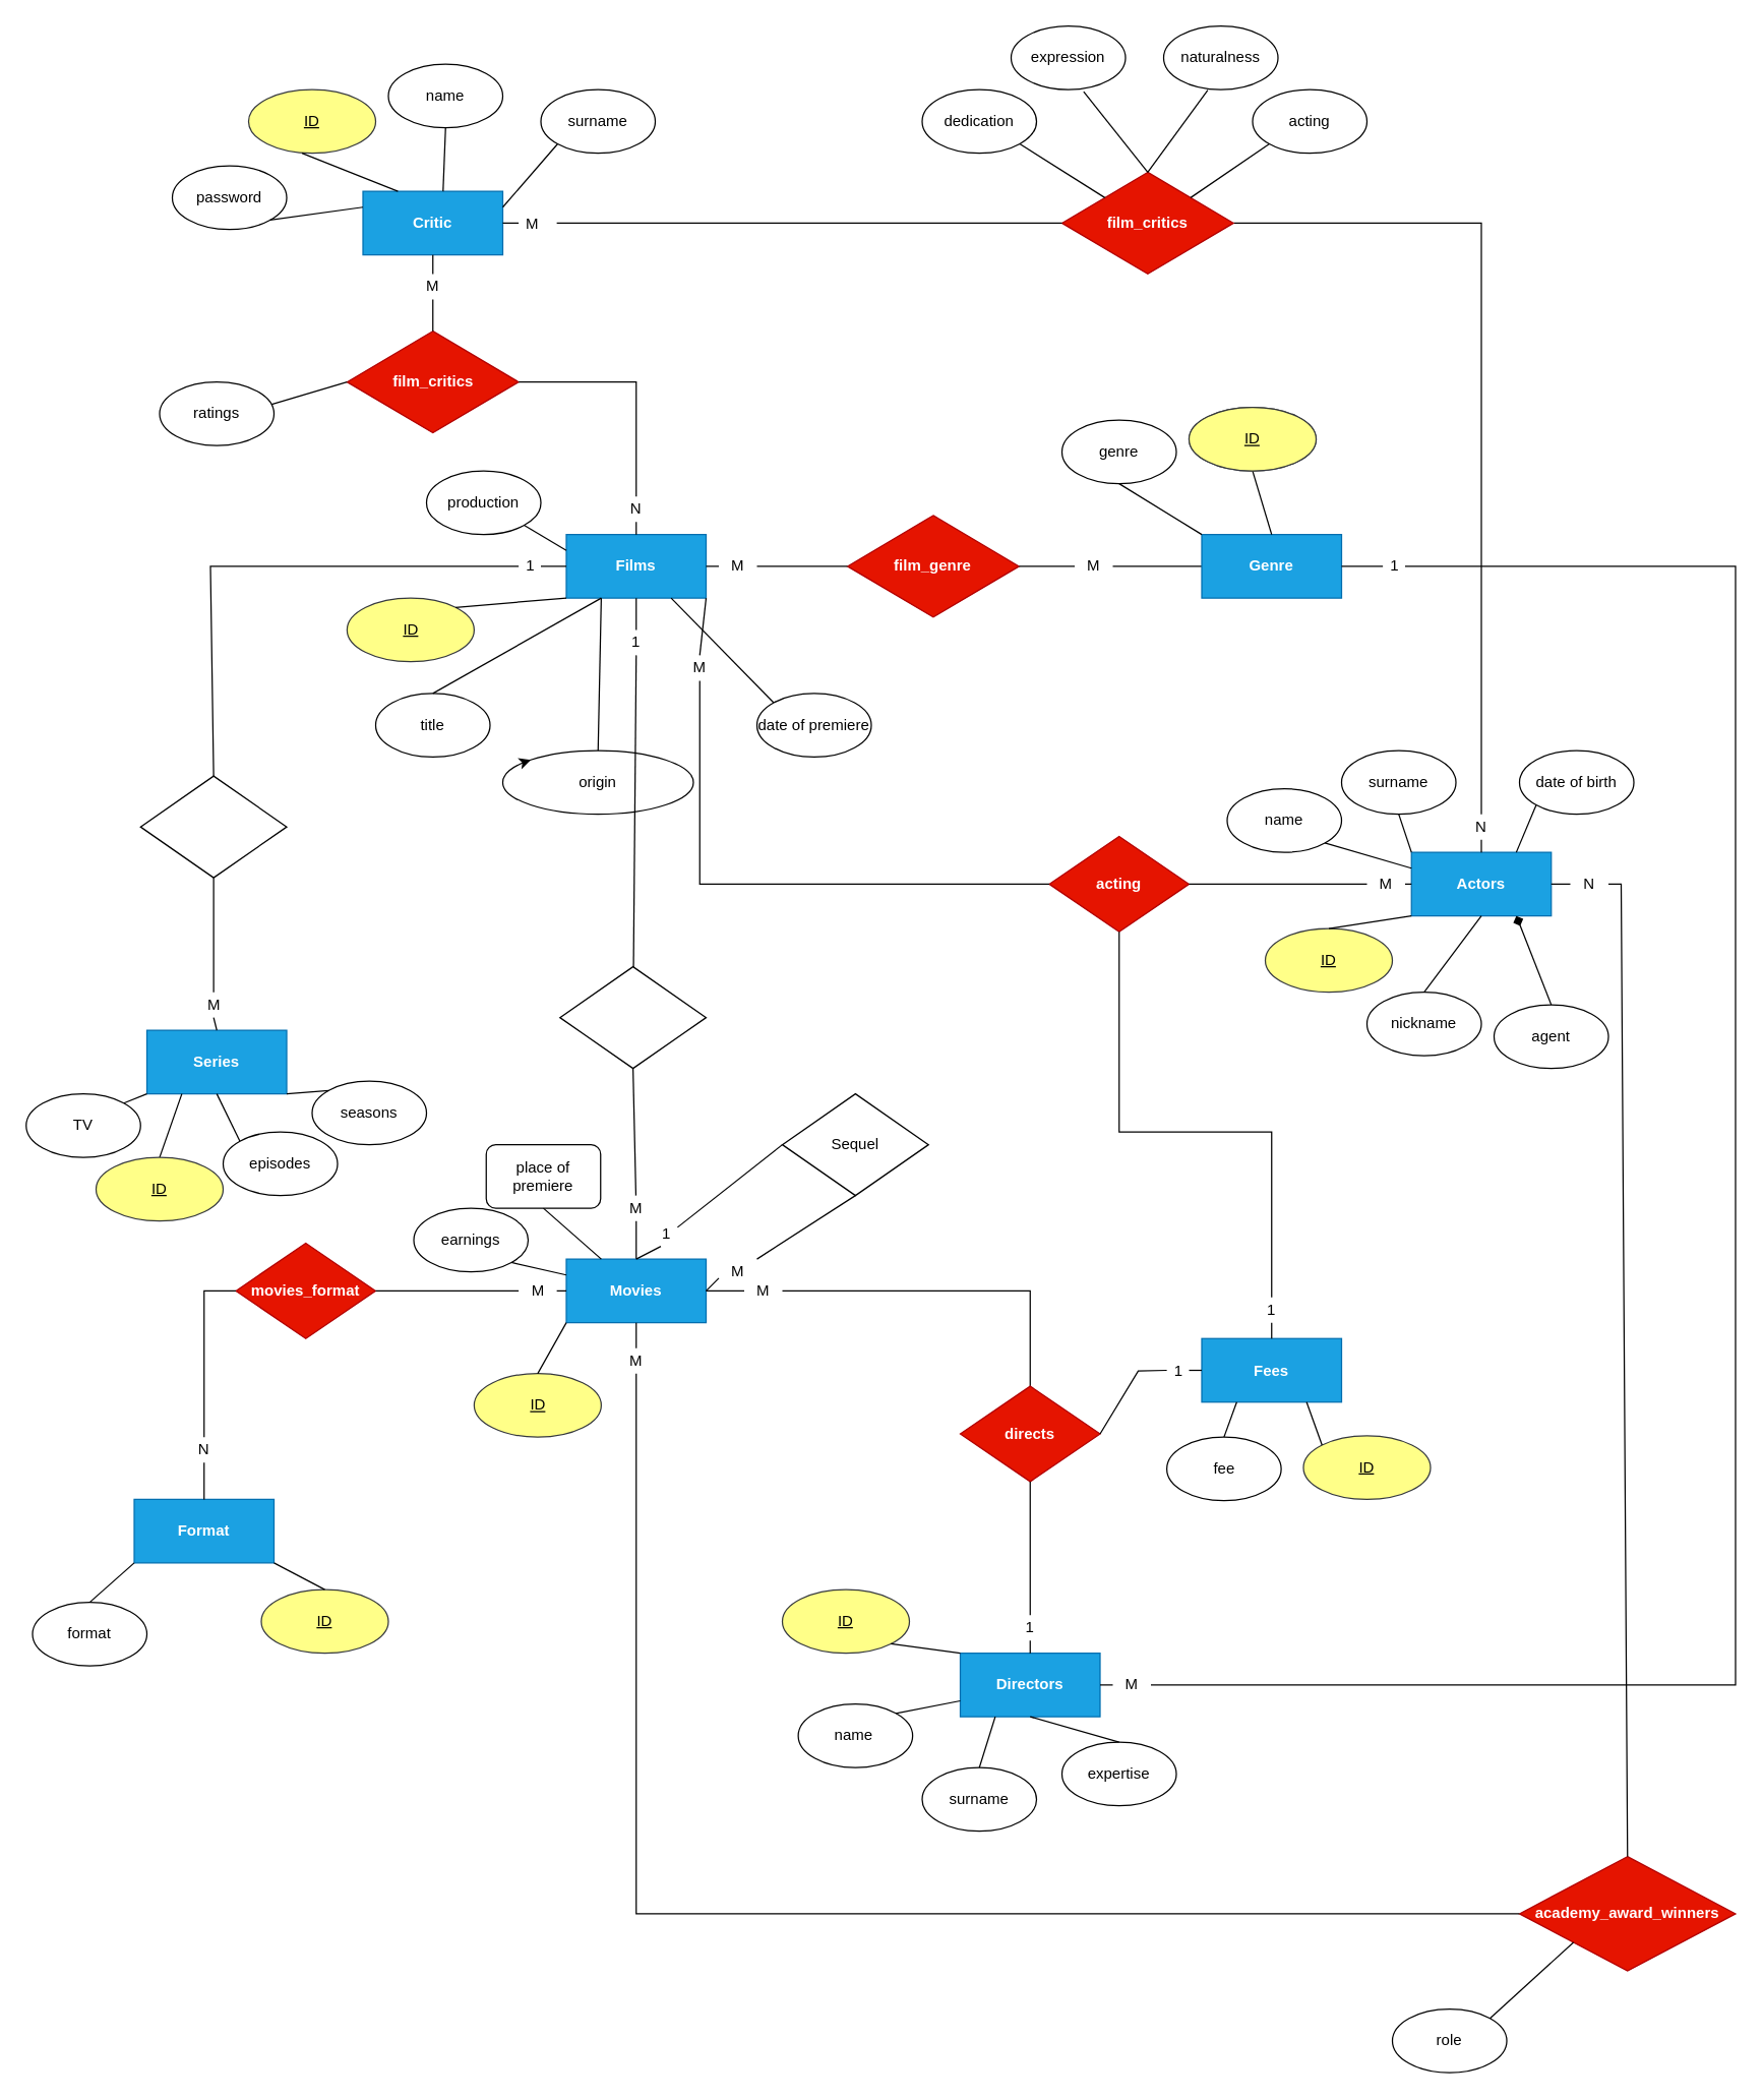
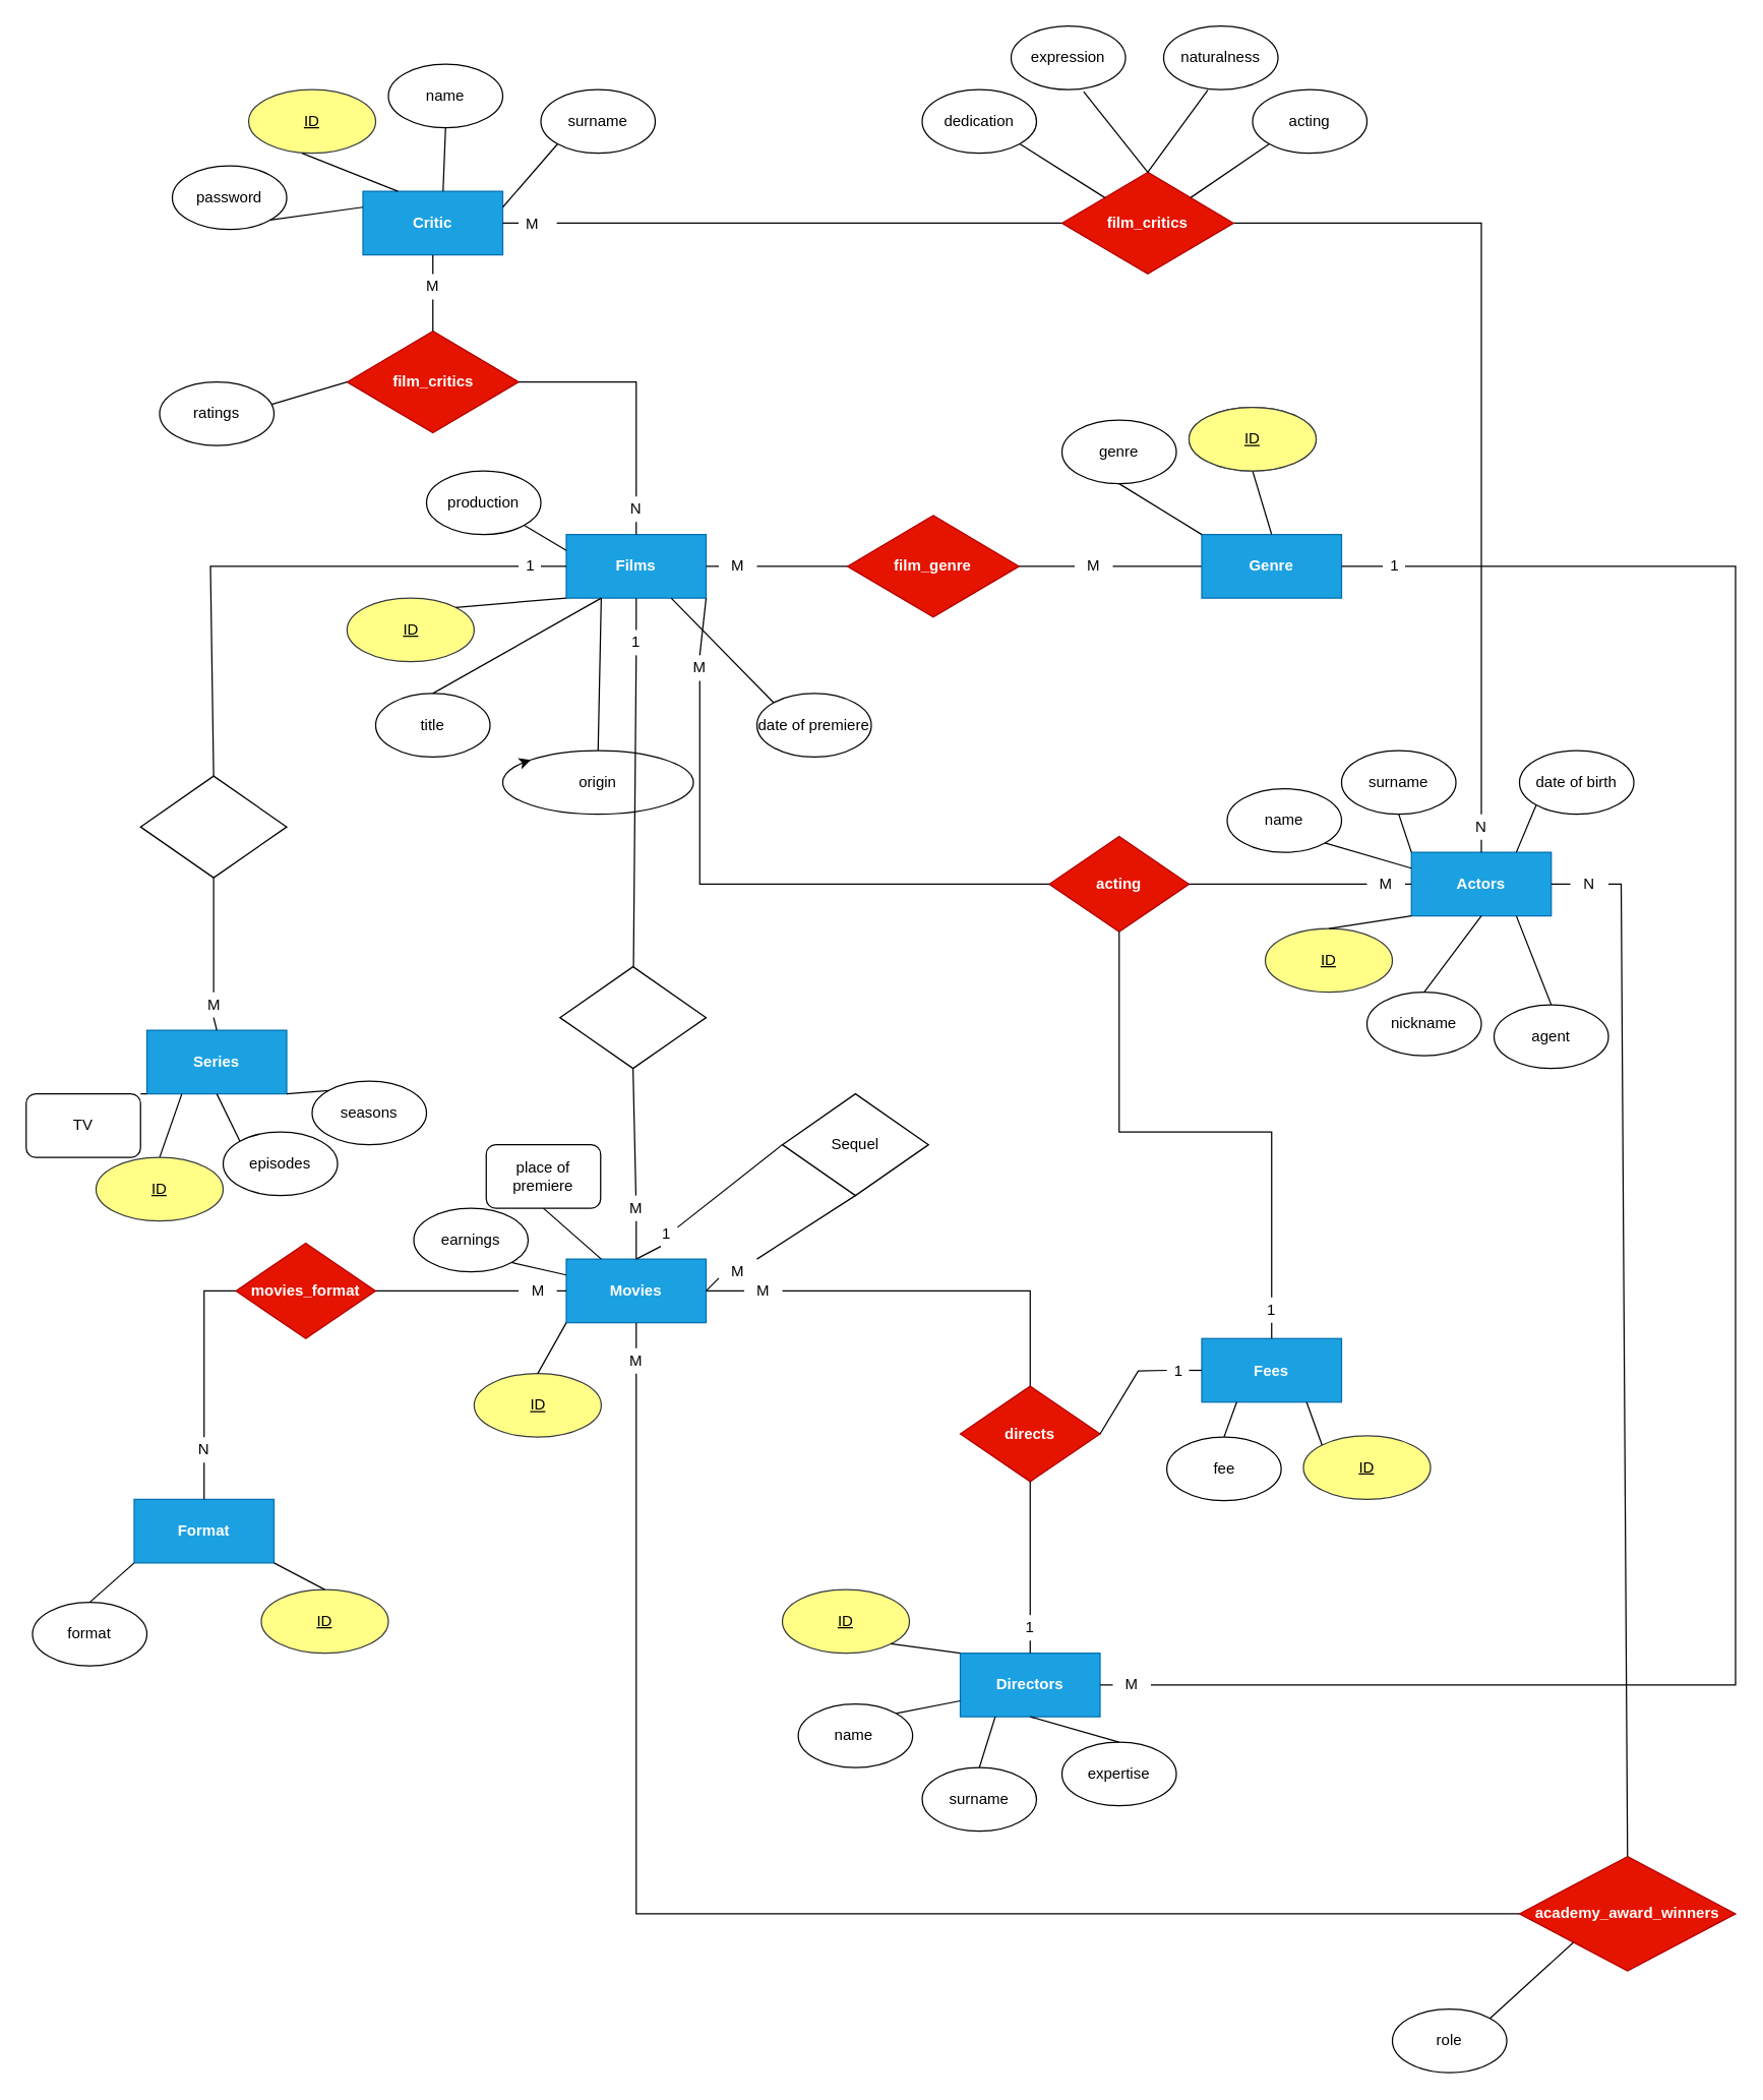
- <mxCell id="143" value="" style="endArrow=diamond;html=1;rounded=0;entryX=0.75;entryY=1;entryDx=0;entryDy=0;exitX=0.5;exitY=0;exitDx=0;exitDy=0;" edge="1" parent="1" source="135" target="12"><mxGeometry width="50" height="50" relative="1" as="geometry"><mxPoint x="825" y="740" as="sourcePoint" /><mxPoint x="875" y="690" as="targetPoint" /></mxGeometry></mxCell>
+ <mxCell id="143" value="" style="endArrow=none;html=1;rounded=0;entryX=0.75;entryY=1;entryDx=0;entryDy=0;exitX=0.5;exitY=0;exitDx=0;exitDy=0;" edge="1" parent="1" source="135" target="12"><mxGeometry width="50" height="50" relative="1" as="geometry"><mxPoint x="825" y="740" as="sourcePoint" /><mxPoint x="875" y="690" as="targetPoint" /></mxGeometry></mxCell>
- <mxCell id="56" value="TV" style="ellipse;whiteSpace=wrap;html=1;" vertex="1" parent="1"><mxGeometry x="20" y="860" width="90" height="50" as="geometry" /></mxCell>
+ <mxCell id="56" value="TV" style="whiteSpace=wrap;html=1;rounded=1;" vertex="1" parent="1"><mxGeometry x="20" y="860" width="90" height="50" as="geometry" /></mxCell>
